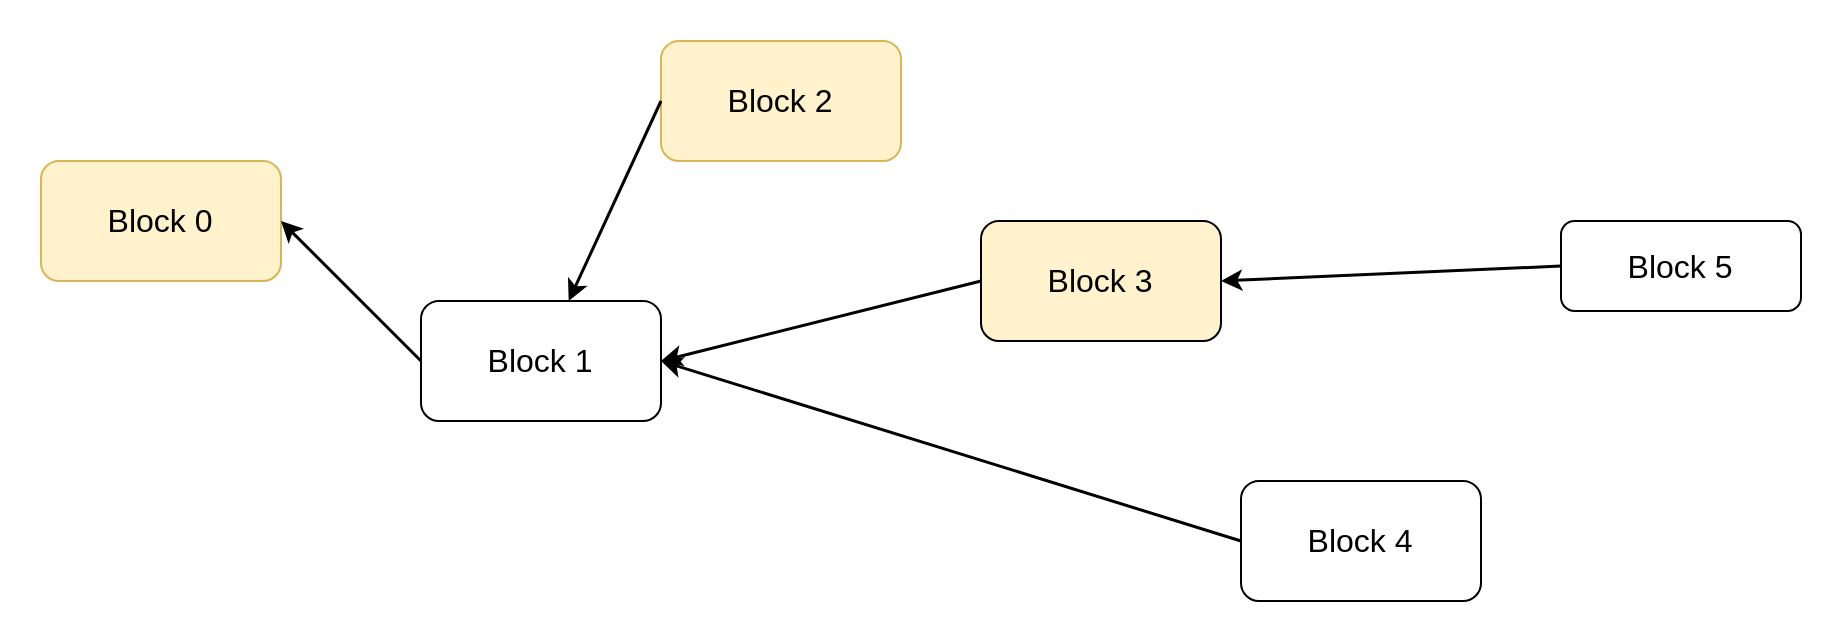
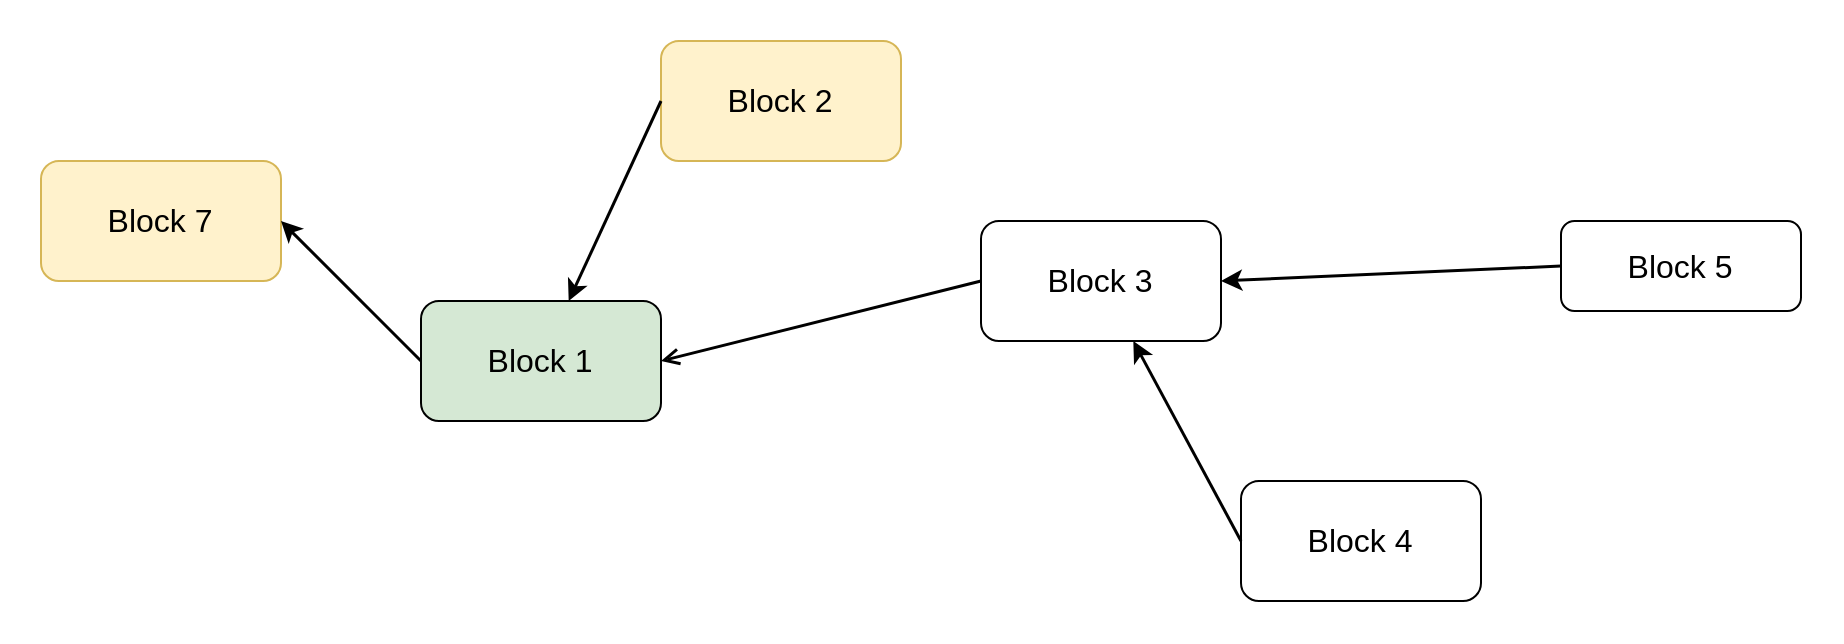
- <mxCell id="2" value="&lt;font style=&quot;font-size: 16px;&quot;&gt;Block 0&lt;/font&gt;" style="rounded=1;whiteSpace=wrap;html=1;fillColor=#fff2cc;strokeColor=#d6b656;" vertex="1" parent="1"><mxGeometry y="80" width="120" height="60" as="geometry" x="20" /></mxCell>
+ <mxCell id="2" value="&lt;font style=&quot;font-size: 16px;&quot;&gt;Block 7&lt;/font&gt;" style="rounded=1;whiteSpace=wrap;html=1;fillColor=#fff2cc;strokeColor=#d6b656;" vertex="1" parent="1"><mxGeometry y="80" width="120" height="60" as="geometry" x="20" /></mxCell>
- <mxCell id="6" value="&lt;span style=&quot;font-size: 16px;&quot;&gt;Block 3&lt;/span&gt;" style="rounded=1;whiteSpace=wrap;html=1;fillColor=#fff2cc;" vertex="1" parent="1"><mxGeometry x="490" y="110" width="120" height="60" as="geometry" /></mxCell>
+ <mxCell id="6" value="&lt;span style=&quot;font-size: 16px;&quot;&gt;Block 3&lt;/span&gt;" style="rounded=1;whiteSpace=wrap;html=1;" vertex="1" parent="1"><mxGeometry x="490" y="110" width="120" height="60" as="geometry" /></mxCell>
- <mxCell id="10" value="" style="endArrow=classic;html=1;rounded=0;fontSize=16;strokeWidth=1.5;exitX=0;exitY=0.5;exitDx=0;exitDy=0;entryX=1;entryY=0.5;entryDx=0;entryDy=0;" edge="1" parent="1" source="6" target="3"><mxGeometry width="50" height="50" relative="1" as="geometry"><mxPoint x="220" y="190" as="sourcePoint" /><mxPoint x="150" y="120" as="targetPoint" /></mxGeometry></mxCell>
+ <mxCell id="10" value="" style="endArrow=open;html=1;rounded=0;fontSize=16;strokeWidth=1.5;exitX=0;exitY=0.5;exitDx=0;exitDy=0;entryX=1;entryY=0.5;entryDx=0;entryDy=0;" edge="1" parent="1" source="6" target="3"><mxGeometry width="50" height="50" relative="1" as="geometry"><mxPoint x="220" y="190" as="sourcePoint" /><mxPoint x="150" y="120" as="targetPoint" /></mxGeometry></mxCell>
- <mxCell id="3" value="&lt;span style=&quot;font-size: 16px;&quot;&gt;Block 1&lt;/span&gt;" style="rounded=1;whiteSpace=wrap;html=1;" vertex="1" parent="1"><mxGeometry x="210" y="150" width="120" height="60" as="geometry" /></mxCell>
+ <mxCell id="3" value="&lt;span style=&quot;font-size: 16px;&quot;&gt;Block 1&lt;/span&gt;" style="rounded=1;whiteSpace=wrap;html=1;fillColor=#d5e8d4;" vertex="1" parent="1"><mxGeometry x="210" y="150" width="120" height="60" as="geometry" /></mxCell>
- <mxCell id="11" value="" style="endArrow=classic;html=1;rounded=0;fontSize=16;strokeWidth=1.5;exitX=0;exitY=0.5;exitDx=0;exitDy=0;entryX=1;entryY=0.5;entryDx=0;entryDy=0;" edge="1" parent="1" source="5" target="3"><mxGeometry width="50" height="50" relative="1" as="geometry"><mxPoint x="500" y="150" as="sourcePoint" /><mxPoint x="340" y="190" as="targetPoint" /></mxGeometry></mxCell>
+ <mxCell id="11" value="" style="endArrow=classic;html=1;rounded=0;fontSize=16;strokeWidth=1.5;exitX=0;exitY=0.5;exitDx=0;exitDy=0;" edge="1" parent="1" source="5" target="6"><mxGeometry width="50" height="50" relative="1" as="geometry"><mxPoint x="500" y="150" as="sourcePoint" /><mxPoint x="340" y="190" as="targetPoint" /></mxGeometry></mxCell>
